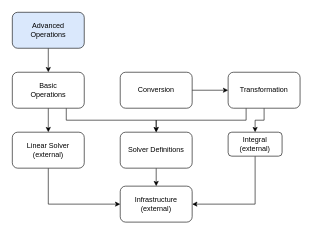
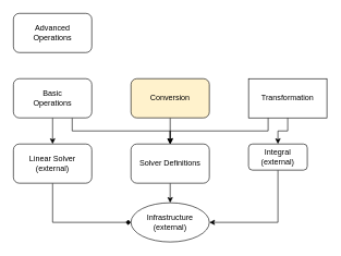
- <mxCell id="5" value="&lt;div&gt;Advanced &lt;br&gt;&lt;/div&gt;&lt;div&gt;Operations&lt;/div&gt;" style="rounded=1;whiteSpace=wrap;html=1;fillColor=#dae8fc;" parent="1" vertex="1"><mxGeometry x="20" y="20" width="120" height="60" as="geometry" /></mxCell>
+ <mxCell id="5" value="&lt;div&gt;Advanced &lt;br&gt;&lt;/div&gt;&lt;div&gt;Operations&lt;/div&gt;" style="rounded=1;whiteSpace=wrap;html=1;" parent="1" vertex="1"><mxGeometry x="20" y="20" width="120" height="60" as="geometry" /></mxCell>
- <mxCell id="4" value="" style="edgeStyle=orthogonalEdgeStyle;rounded=0;orthogonalLoop=1;jettySize=auto;html=1;" parent="1" source="5" target="8" edge="1"><mxGeometry relative="1" as="geometry" /></mxCell>
- <mxCell id="3" value="Conversion" style="rounded=1;whiteSpace=wrap;html=1;" parent="1" vertex="1"><mxGeometry x="200" y="120" width="120" height="60" as="geometry" /></mxCell>
+ <mxCell id="3" value="Conversion" style="rounded=1;whiteSpace=wrap;html=1;fillColor=#fff2cc;" parent="1" vertex="1"><mxGeometry x="200" y="120" width="120" height="60" as="geometry" /></mxCell>
- <mxCell id="2" value="" style="edgeStyle=orthogonalEdgeStyle;rounded=0;orthogonalLoop=1;jettySize=auto;html=1;" parent="1" source="3" target="11" edge="1"><mxGeometry relative="1" as="geometry" /></mxCell>
+ <mxCell id="2" value="" style="edgeStyle=orthogonalEdgeStyle;rounded=0;orthogonalLoop=1;jettySize=auto;html=1;" parent="1" source="3" target="13" edge="1"><mxGeometry relative="1" as="geometry" /></mxCell>
- <mxCell id="11" value="Transformation" style="rounded=1;whiteSpace=wrap;html=1;" parent="1" vertex="1"><mxGeometry x="380" y="120" width="120" height="60" as="geometry" /></mxCell>
+ <mxCell id="11" value="Transformation" style="whiteSpace=wrap;html=1;rounded=0;" parent="1" vertex="1"><mxGeometry x="380" y="120" width="120" height="60" as="geometry" /></mxCell>
- <mxCell id="9" style="edgeStyle=orthogonalEdgeStyle;rounded=0;orthogonalLoop=1;jettySize=auto;html=1;exitX=0.25;exitY=1;exitDx=0;exitDy=0;endArrow=open;" parent="1" source="11" target="13" edge="1"><mxGeometry relative="1" as="geometry" /></mxCell>
+ <mxCell id="9" style="edgeStyle=orthogonalEdgeStyle;rounded=0;orthogonalLoop=1;jettySize=auto;html=1;exitX=0.25;exitY=1;exitDx=0;exitDy=0;" parent="1" source="11" target="13" edge="1"><mxGeometry relative="1" as="geometry" /></mxCell>
- <mxCell id="14" style="edgeStyle=orthogonalEdgeStyle;rounded=0;orthogonalLoop=1;jettySize=auto;html=1;exitX=0.5;exitY=1;exitDx=0;exitDy=0;entryX=0;entryY=0.5;entryDx=0;entryDy=0;" parent="1" source="15" target="18" edge="1"><mxGeometry relative="1" as="geometry" /></mxCell>
+ <mxCell id="14" style="edgeStyle=orthogonalEdgeStyle;rounded=0;orthogonalLoop=1;jettySize=auto;html=1;exitX=0.5;exitY=1;exitDx=0;exitDy=0;entryX=0;entryY=0.5;entryDx=0;entryDy=0;endArrow=diamond;" parent="1" source="15" target="18" edge="1"><mxGeometry relative="1" as="geometry" /></mxCell>
- <mxCell id="18" value="&lt;div&gt;Infrastructure&lt;/div&gt;&lt;div&gt;(external)&lt;/div&gt;" style="rounded=1;whiteSpace=wrap;html=1;" parent="1" vertex="1"><mxGeometry x="200" y="310" width="120" height="60" as="geometry" /></mxCell>
+ <mxCell id="18" value="&lt;div&gt;Infrastructure&lt;/div&gt;&lt;div&gt;(external)&lt;/div&gt;" style="ellipse;whiteSpace=wrap;html=1;" parent="1" vertex="1"><mxGeometry x="200" y="310" width="120" height="60" as="geometry" /></mxCell>
